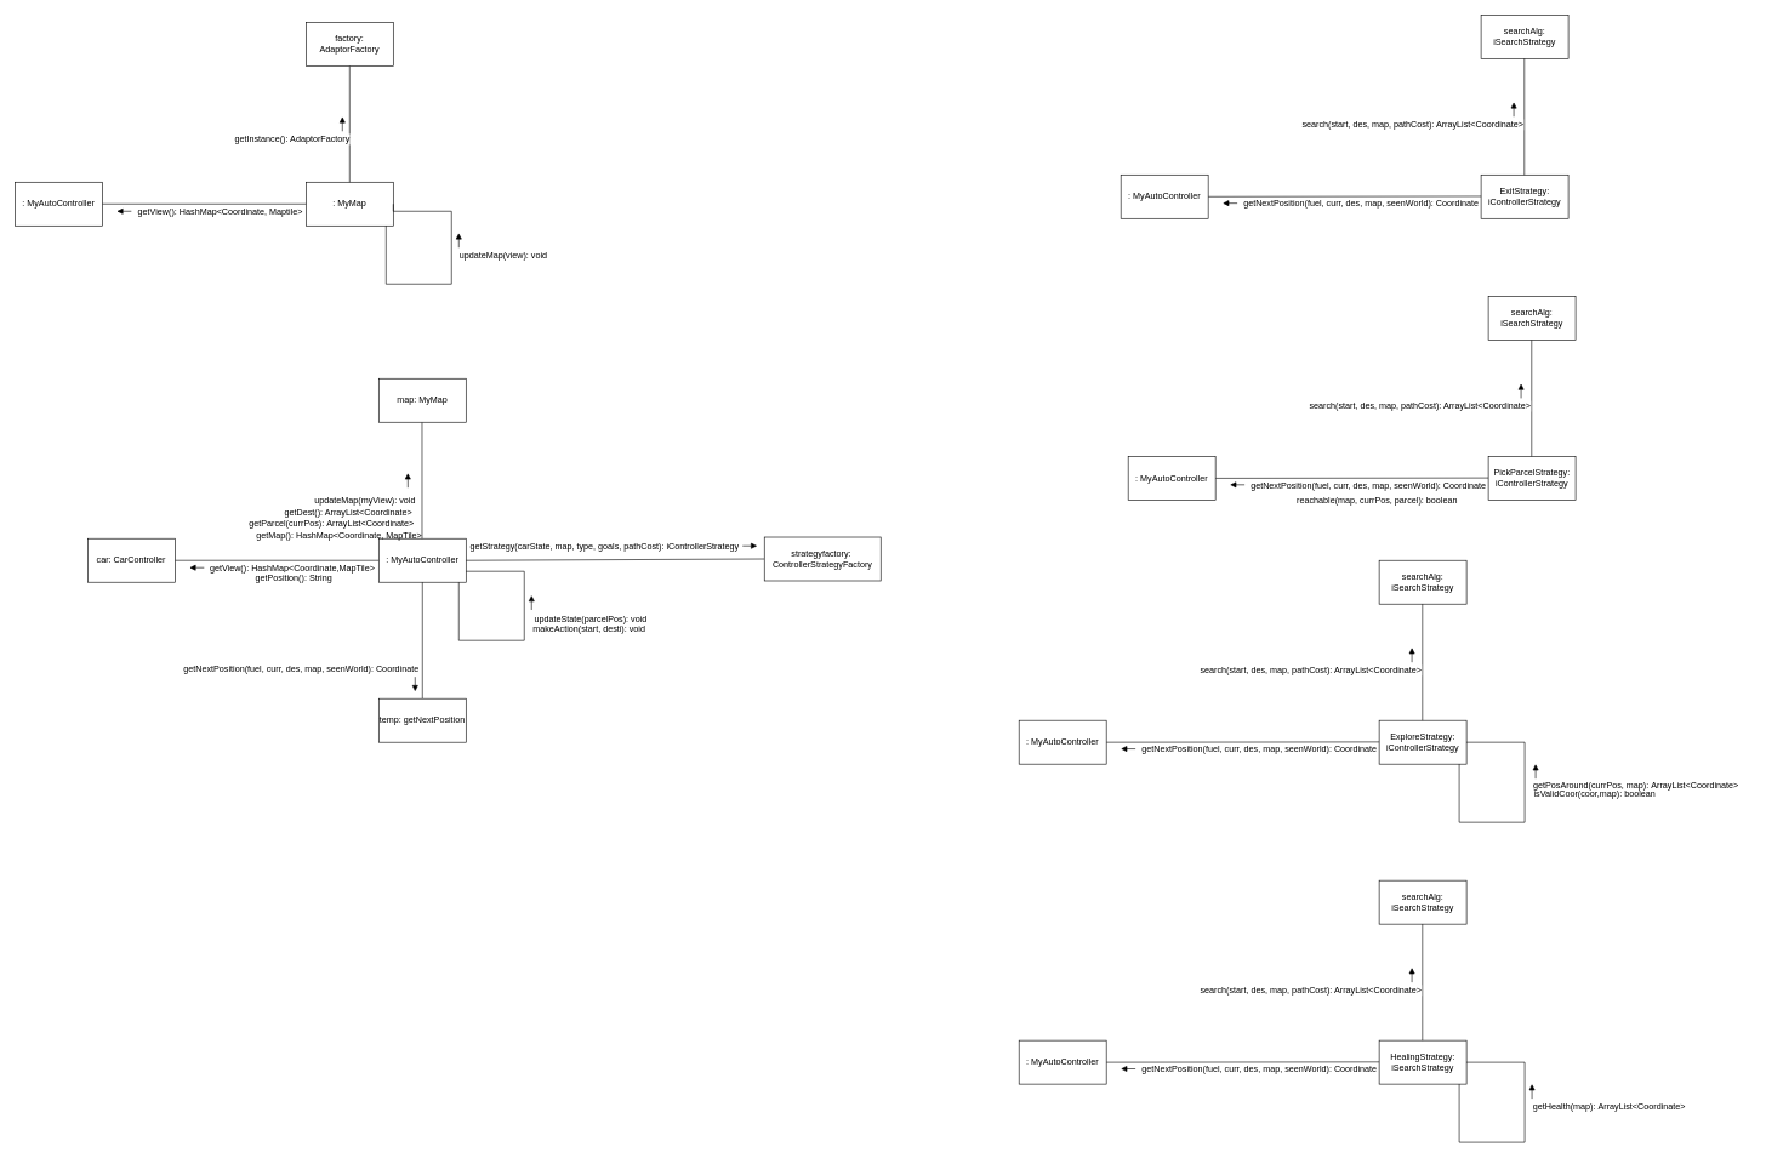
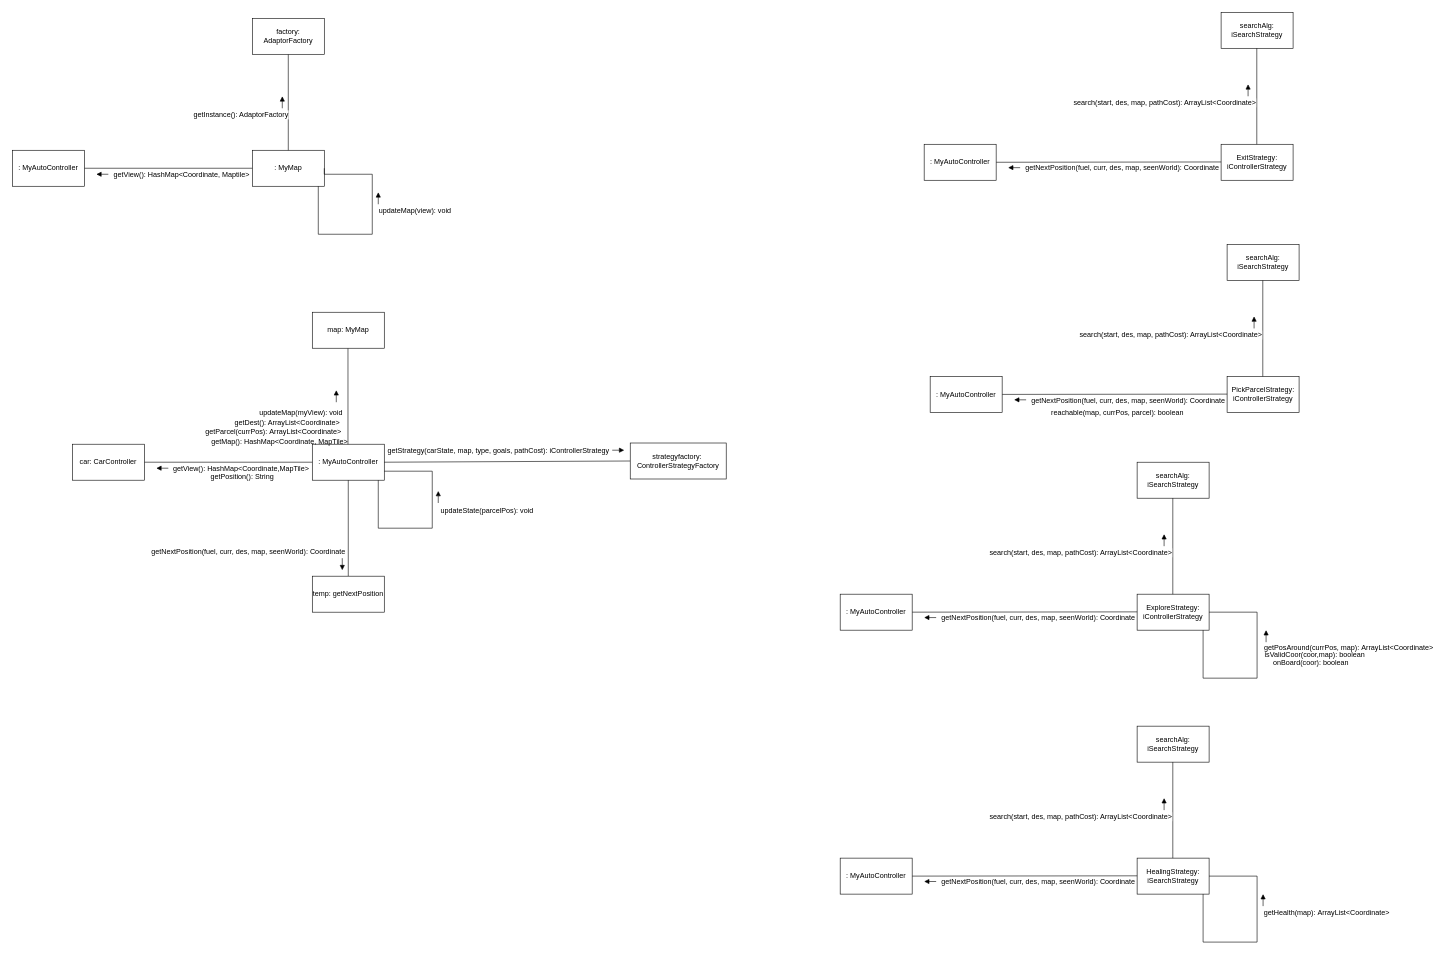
- <mxCell id="57" value="&lt;span&gt;reachable&lt;/span&gt;&lt;span&gt;(&lt;/span&gt;&lt;span&gt;map&lt;/span&gt;&lt;span&gt;, &lt;/span&gt;&lt;span&gt;currPos&lt;/span&gt;&lt;span&gt;, parcel): boolean&lt;br&gt;&lt;/span&gt;" style="text;html=1;resizable=0;points=[];autosize=1;align=left;verticalAlign=top;spacingTop=-4;" vertex="1" parent="1"><mxGeometry x="1780" y="677" width="240" height="20" as="geometry" /></mxCell>
+ <mxCell id="57" value="&lt;span&gt;reachable&lt;/span&gt;&lt;span&gt;(&lt;/span&gt;&lt;span&gt;map&lt;/span&gt;&lt;span&gt;, &lt;/span&gt;&lt;span&gt;currPos&lt;/span&gt;&lt;span&gt;, parcel): boolean&lt;br&gt;&lt;/span&gt;" style="text;html=1;resizable=0;points=[];autosize=1;align=left;verticalAlign=top;spacingTop=-4;" vertex="1" parent="1"><mxGeometry x="1750" y="677" width="240" height="20" as="geometry" /></mxCell>
- <mxCell id="38" value="makeAction(start, desti): void" style="text;html=1;resizable=0;points=[];autosize=1;align=left;verticalAlign=top;spacingTop=-4;" vertex="1" parent="1"><mxGeometry x="730" y="855" width="170" height="20" as="geometry" /></mxCell>
+ <mxCell id="69" value="onBoard(coor): boolean" style="text;html=1;resizable=0;points=[];autosize=1;align=left;verticalAlign=top;spacingTop=-4;" vertex="1" parent="1"><mxGeometry x="2120" y="1094" width="140" height="20" as="geometry" /></mxCell>
